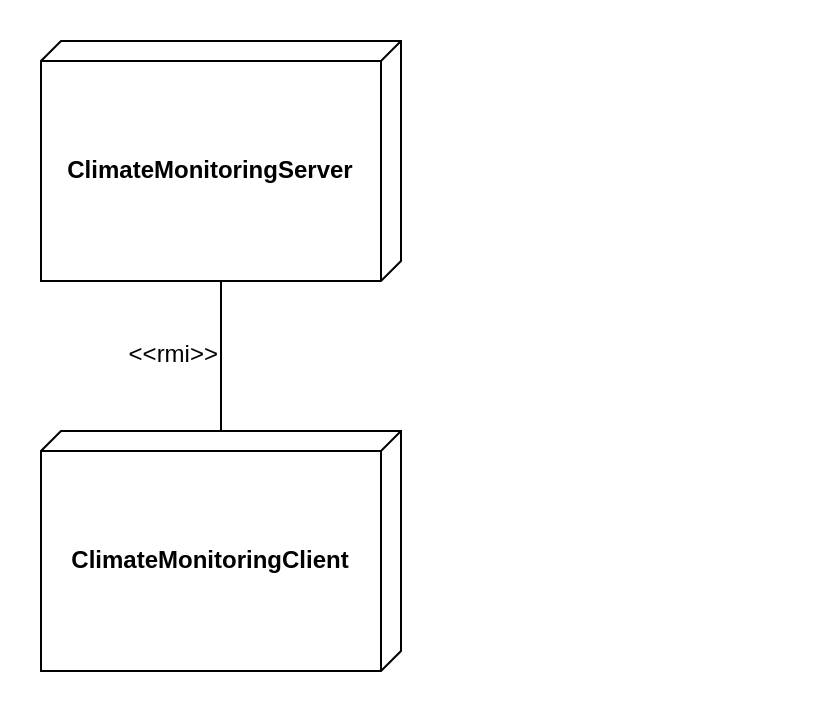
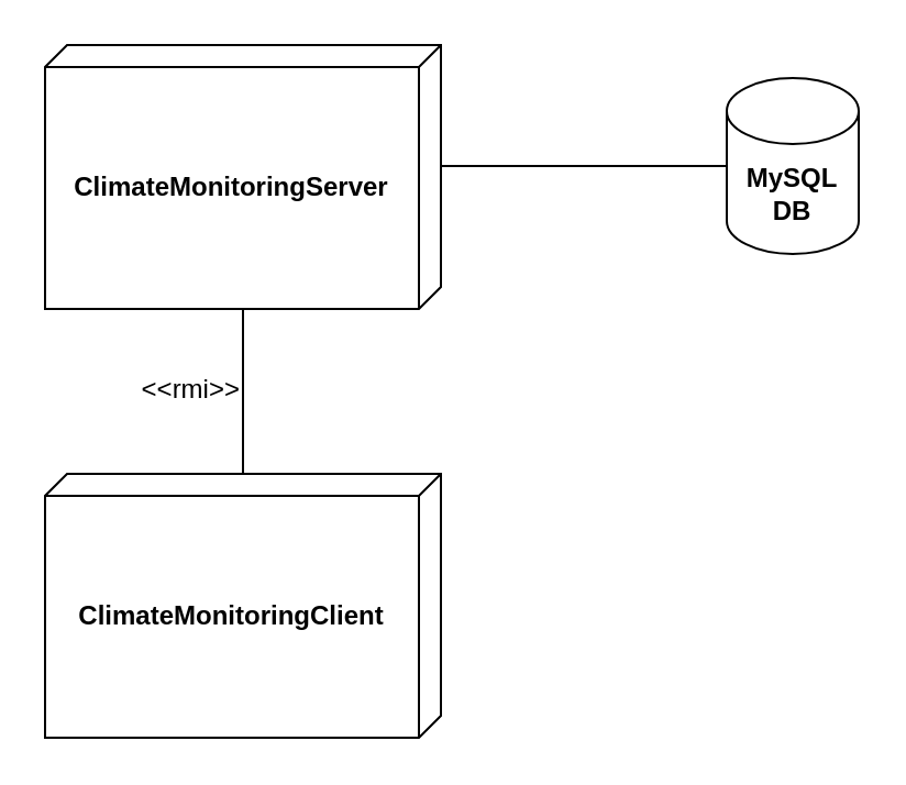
+ <mxCell id="6" style="edgeStyle=orthogonalEdgeStyle;rounded=0;orthogonalLoop=1;jettySize=auto;html=1;exitX=0;exitY=0;exitDx=55;exitDy=0;exitPerimeter=0;entryX=0;entryY=0.5;entryDx=0;entryDy=0;entryPerimeter=0;endArrow=none;endFill=0;" edge="1" parent="1" source="4" target="5"><mxGeometry relative="1" as="geometry" /></mxCell>
+ <mxCell id="5" value="&lt;b&gt;MySQL&lt;/b&gt;&lt;div&gt;&lt;b&gt;DB&lt;/b&gt;&lt;/div&gt;" style="shape=cylinder3;whiteSpace=wrap;html=1;boundedLbl=1;backgroundOutline=1;size=15;" vertex="1" parent="1"><mxGeometry x="330" y="35" width="60" height="80" as="geometry" /></mxCell>
